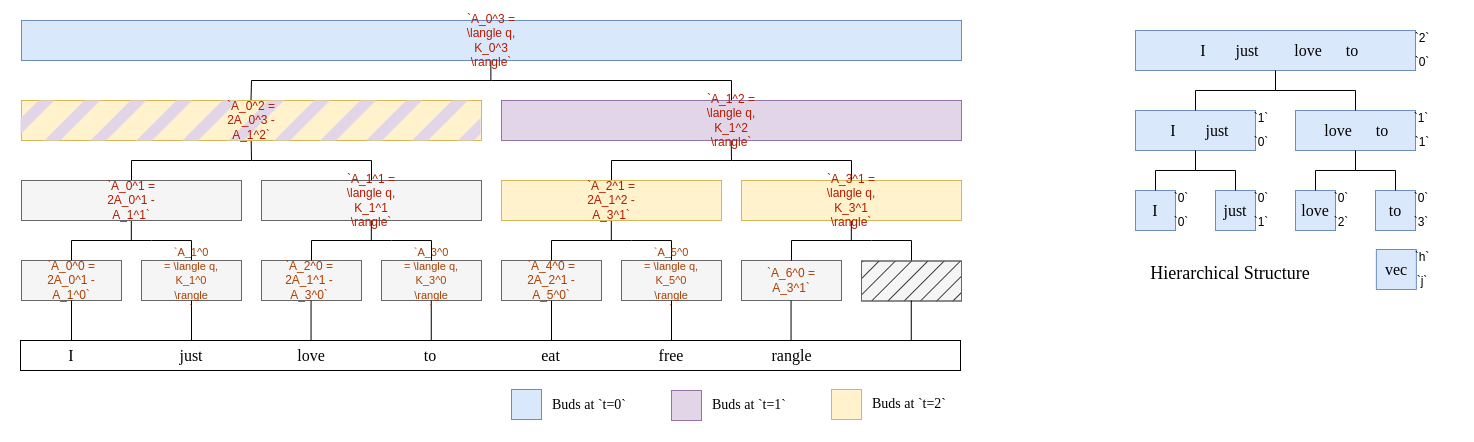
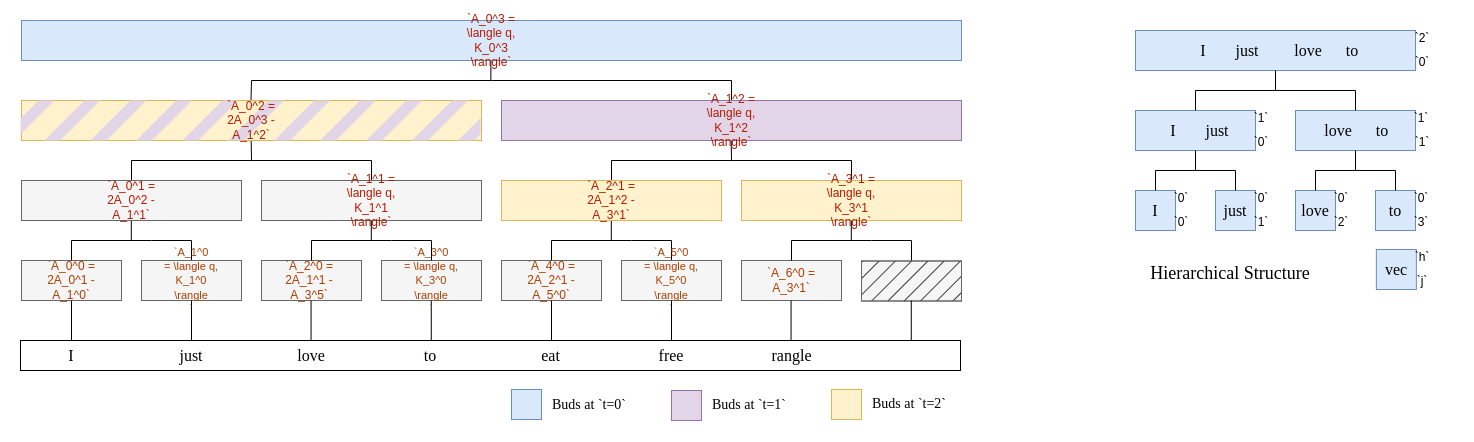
- <mxCell id="112" value="`A_0^1 = 2A_0^1 - A_1^1`" style="text;html=1;strokeColor=none;fillColor=none;align=center;verticalAlign=middle;whiteSpace=wrap;rounded=0;fontColor=#b51a00;" parent="1" vertex="1"><mxGeometry x="101" y="185" width="60" height="30" as="geometry" /></mxCell>
+ <mxCell id="112" value="`A_0^1 = 2A_0^2 - A_1^1`" style="text;html=1;strokeColor=none;fillColor=none;align=center;verticalAlign=middle;whiteSpace=wrap;rounded=0;fontColor=#b51a00;" parent="1" vertex="1"><mxGeometry x="101" y="185" width="60" height="30" as="geometry" /></mxCell>
- <mxCell id="77" value="&lt;font color=&quot;#ad3e00&quot;&gt;`A_2^0 =&lt;br&gt;2A_1^1 - A_3^0`&lt;/font&gt;" style="text;html=1;strokeColor=none;fillColor=none;align=center;verticalAlign=middle;whiteSpace=wrap;rounded=0;" parent="1" vertex="1"><mxGeometry x="279.13" y="265" width="60" height="30" as="geometry" /></mxCell>
+ <mxCell id="77" value="&lt;font color=&quot;#ad3e00&quot;&gt;`A_2^0 =&lt;br&gt;2A_1^1 - A_3^5`&lt;/font&gt;" style="text;html=1;strokeColor=none;fillColor=none;align=center;verticalAlign=middle;whiteSpace=wrap;rounded=0;" parent="1" vertex="1"><mxGeometry x="279.13" y="265" width="60" height="30" as="geometry" /></mxCell>
